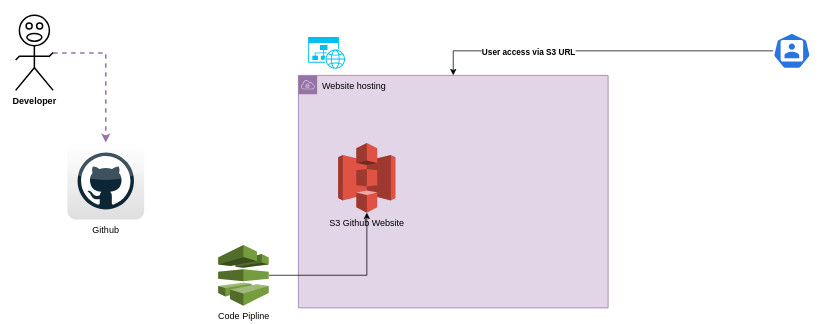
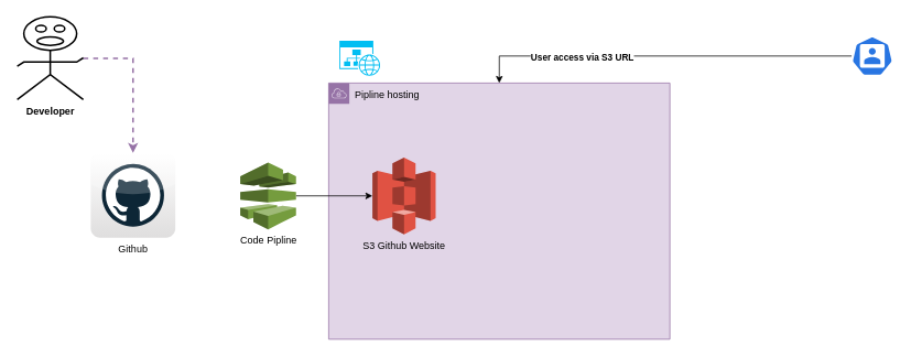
- <mxCell id="8" value="&lt;b&gt;Developer&lt;/b&gt;" style="verticalLabelPosition=bottom;html=1;verticalAlign=top;strokeWidth=2;shape=mxgraph.lean_mapping.verbal;pointerEvents=1;" vertex="1" parent="1"><mxGeometry x="20" y="20" width="50" height="100" as="geometry" /></mxCell>
+ <mxCell id="8" value="&lt;b&gt;Developer&lt;/b&gt;" style="verticalLabelPosition=bottom;html=1;verticalAlign=top;strokeWidth=2;shape=mxgraph.lean_mapping.verbal;pointerEvents=1;" vertex="1" parent="1"><mxGeometry x="20" y="20" width="80" height="100" as="geometry" /></mxCell>
- <mxCell id="2" value="Website hosting" style="sketch=0;outlineConnect=0;html=1;whiteSpace=wrap;fontSize=12;fontStyle=0;shape=mxgraph.aws4.group;grIcon=mxgraph.aws4.group_vpc;strokeColor=#9673a6;fillColor=#e1d5e7;verticalAlign=top;align=left;spacingLeft=30;dashed=0;" vertex="1" parent="1"><mxGeometry x="397" y="100" width="413" height="310" as="geometry" /></mxCell>
+ <mxCell id="2" value="Pipline hosting" style="sketch=0;outlineConnect=0;html=1;whiteSpace=wrap;fontSize=12;fontStyle=0;shape=mxgraph.aws4.group;grIcon=mxgraph.aws4.group_vpc;strokeColor=#9673a6;fillColor=#e1d5e7;verticalAlign=top;align=left;spacingLeft=30;dashed=0;" vertex="1" parent="1"><mxGeometry x="397" y="100" width="413" height="310" as="geometry" /></mxCell>
- <mxCell id="6" value="Github" style="dashed=0;outlineConnect=0;html=1;align=center;labelPosition=center;verticalLabelPosition=bottom;verticalAlign=top;shape=mxgraph.webicons.github;gradientColor=#DFDEDE" vertex="1" parent="1"><mxGeometry x="89" y="189.6" width="102.4" height="102.4" as="geometry" /></mxCell>
+ <mxCell id="6" value="Github" style="dashed=0;outlineConnect=0;html=1;align=center;labelPosition=center;verticalLabelPosition=bottom;verticalAlign=top;shape=mxgraph.webicons.github;gradientColor=#DFDEDE" vertex="1" parent="1"><mxGeometry x="109" y="184.6" width="102.4" height="102.4" as="geometry" /></mxCell>
- <mxCell id="5" value="Code Pipline" style="outlineConnect=0;dashed=0;verticalLabelPosition=bottom;verticalAlign=top;align=center;html=1;shape=mxgraph.aws3.codepipeline;fillColor=#759C3E;gradientColor=none;" vertex="1" parent="1"><mxGeometry x="290" y="326" width="67.5" height="81" as="geometry" /></mxCell>
+ <mxCell id="5" value="Code Pipline" style="outlineConnect=0;dashed=0;verticalLabelPosition=bottom;verticalAlign=top;align=center;html=1;shape=mxgraph.aws3.codepipeline;fillColor=#759C3E;gradientColor=none;" vertex="1" parent="1"><mxGeometry x="290" y="196" width="67.5" height="81" as="geometry" /></mxCell>
